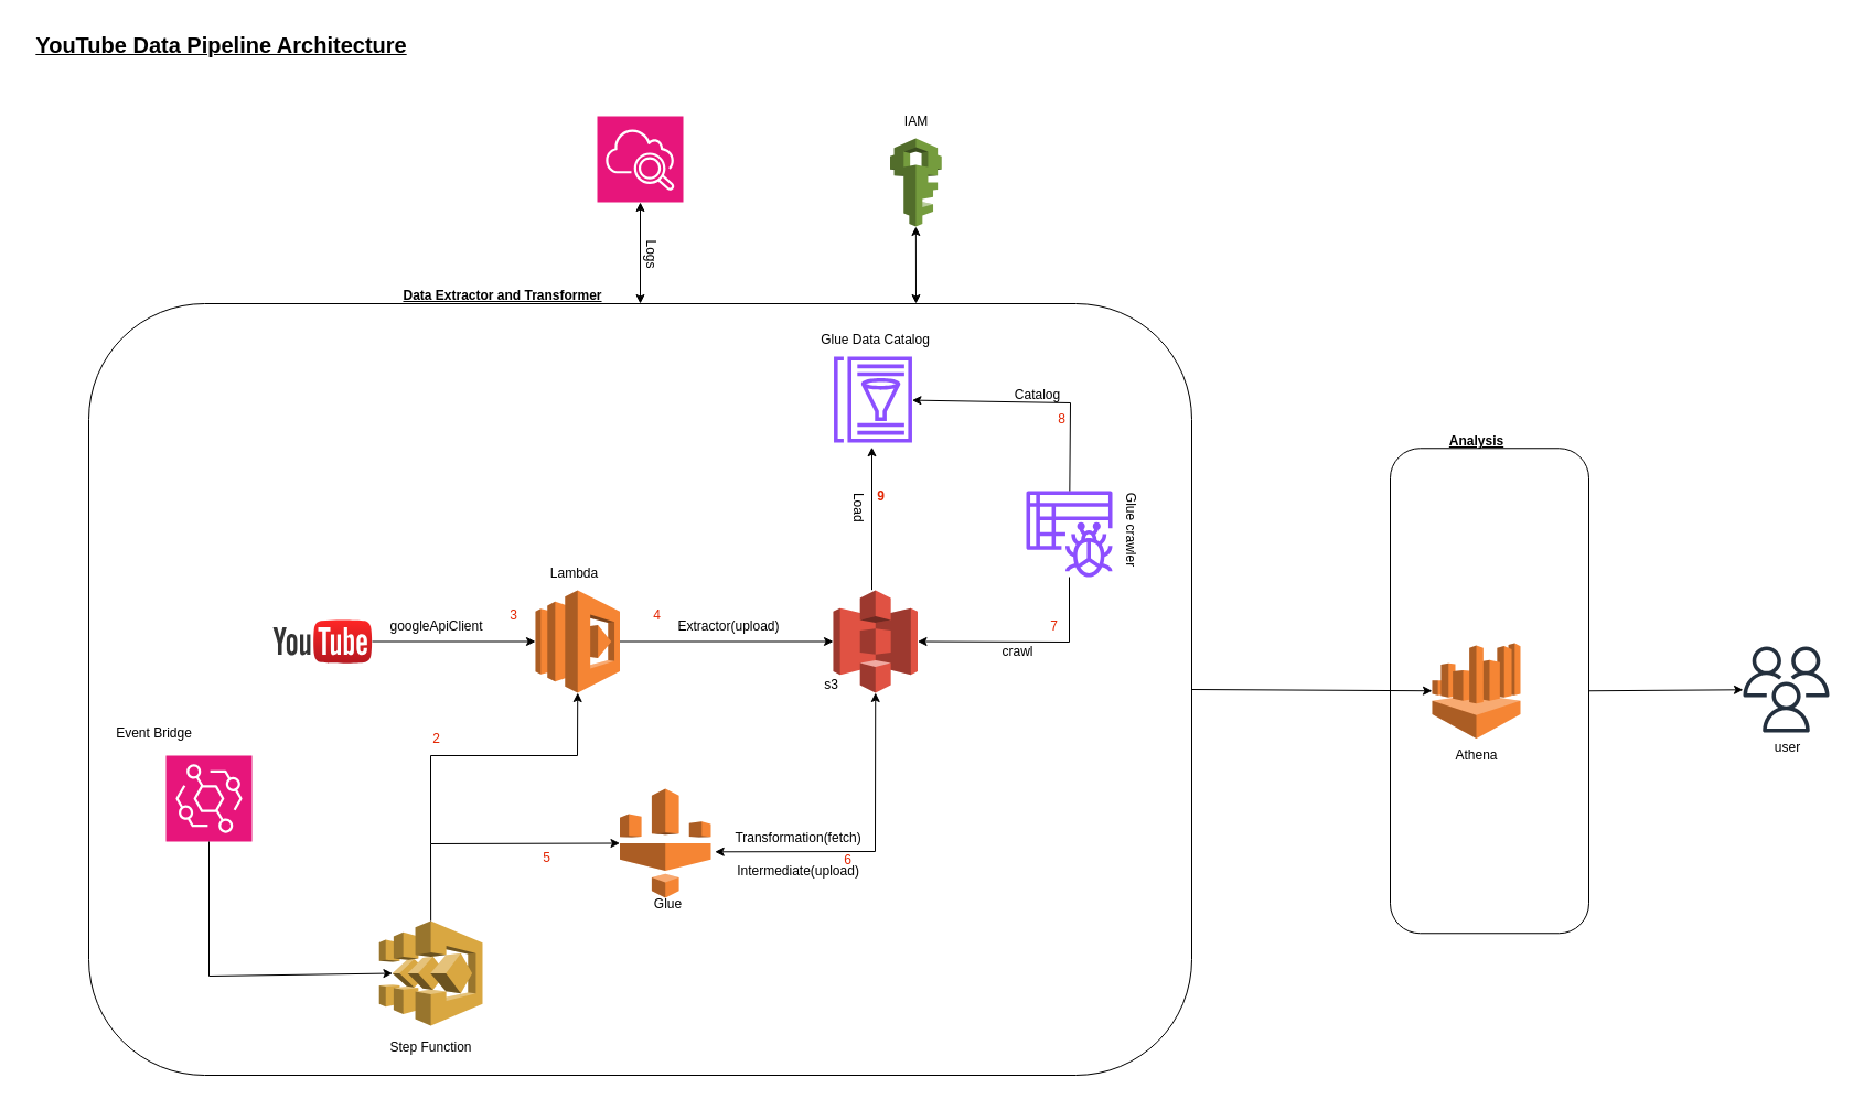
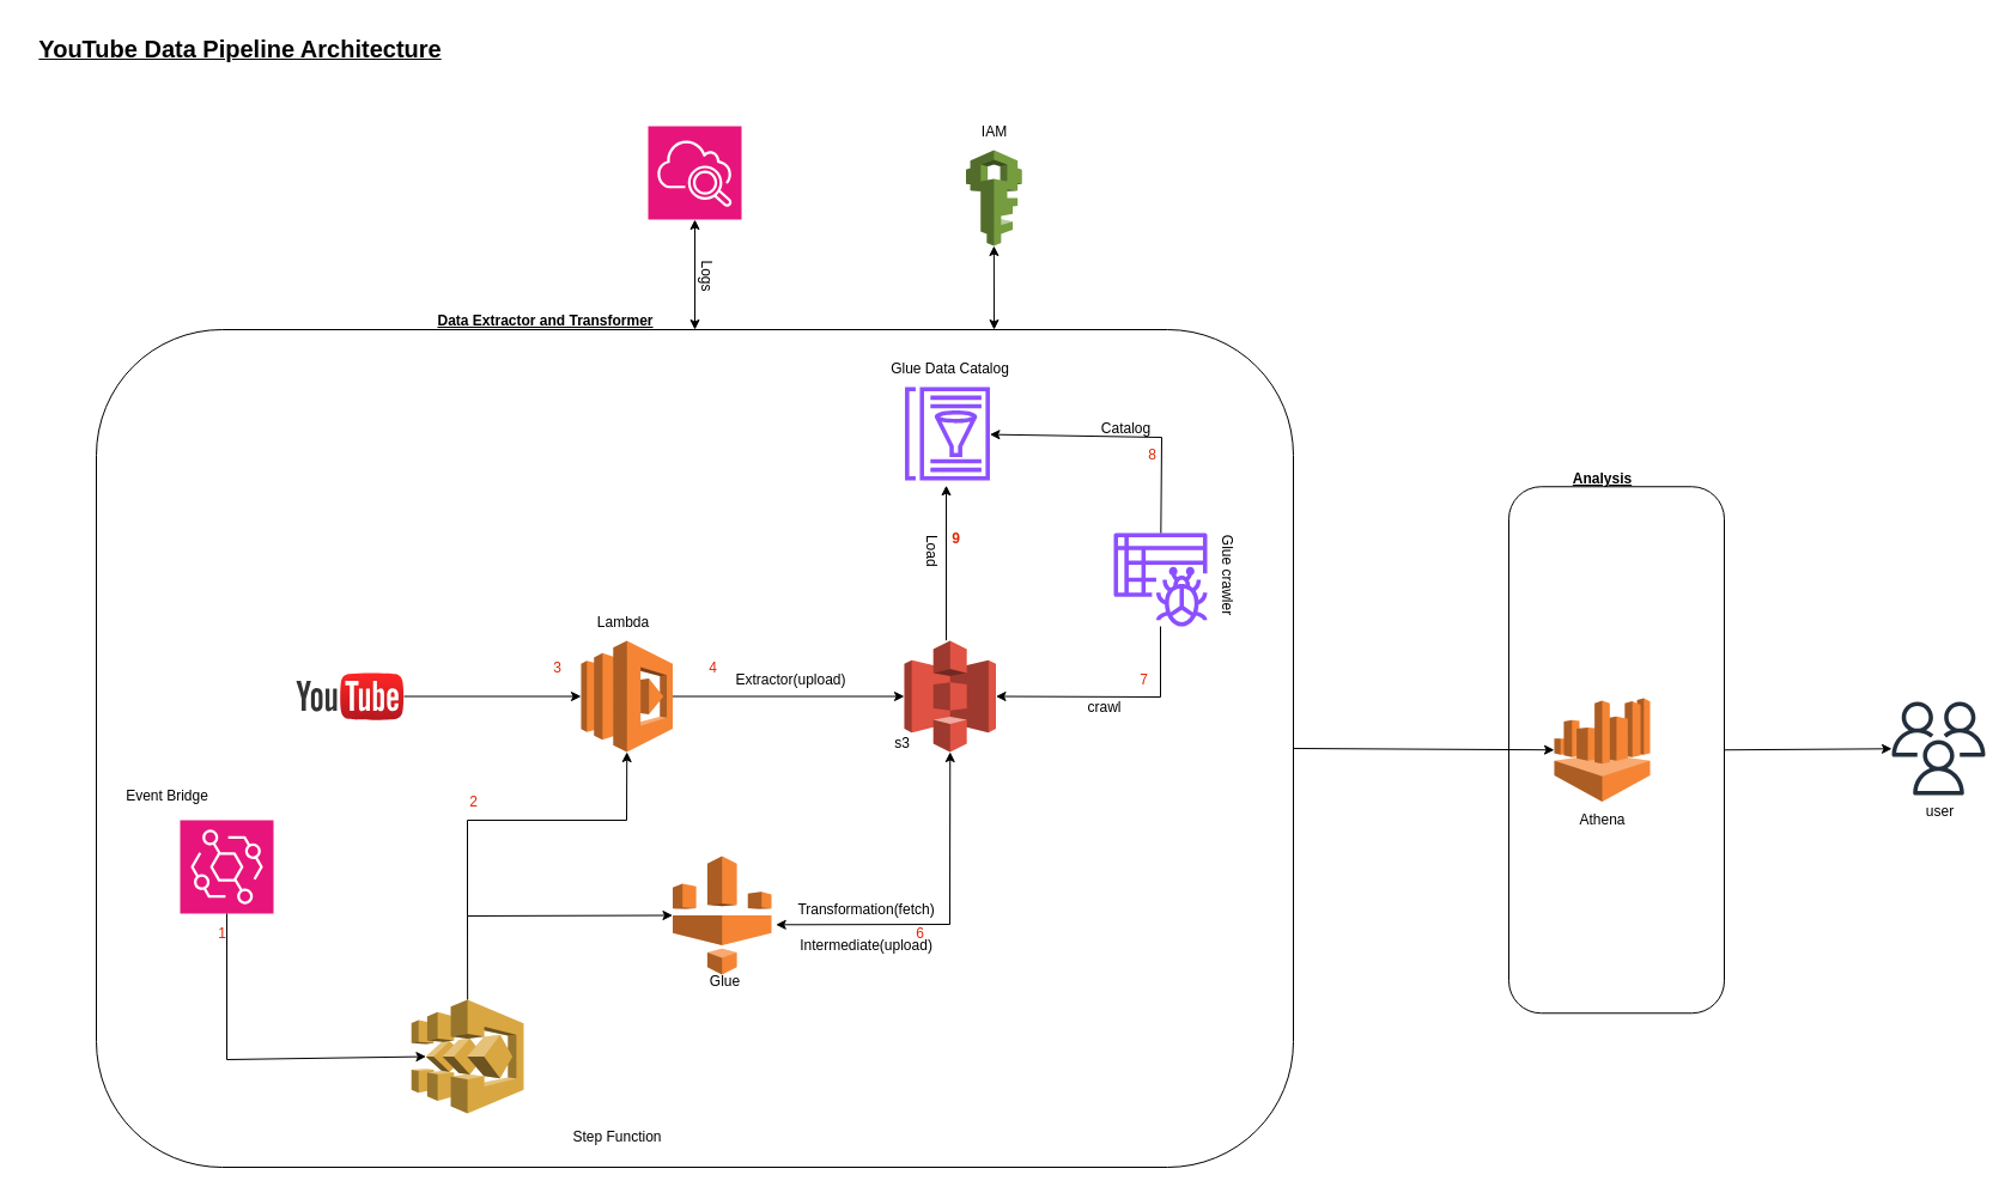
- <mxCell id="18" value="googleApiClient" style="text;html=1;align=center;verticalAlign=middle;resizable=0;points=[];autosize=1;strokeColor=none;fillColor=none;" parent="1" vertex="1"><mxGeometry x="340" y="553" width="110" height="30" as="geometry" /></mxCell>
- <mxCell id="42" value="&lt;font color=&quot;#e32400&quot;&gt;5&lt;/font&gt;" style="text;html=1;align=center;verticalAlign=middle;resizable=0;points=[];autosize=1;strokeColor=none;fillColor=none;" vertex="1" parent="1"><mxGeometry x="480" y="763" width="30" height="30" as="geometry" /></mxCell>
+ <mxCell id="38" value="&lt;font color=&quot;#e32400&quot;&gt;1&lt;/font&gt;" style="text;html=1;align=center;verticalAlign=middle;resizable=0;points=[];autosize=1;strokeColor=none;fillColor=none;" vertex="1" parent="1"><mxGeometry x="170" y="764.75" width="30" height="30" as="geometry" /></mxCell>
- <mxCell id="31" value="Step Function" style="text;html=1;align=center;verticalAlign=middle;resizable=0;points=[];autosize=1;strokeColor=none;fillColor=none;" parent="1" vertex="1"><mxGeometry x="340" y="935" width="100" height="30" as="geometry" /></mxCell>
+ <mxCell id="31" value="Step Function" style="text;html=1;align=center;verticalAlign=middle;resizable=0;points=[];autosize=1;strokeColor=none;fillColor=none;" parent="1" vertex="1"><mxGeometry x="465" y="935" width="100" height="30" as="geometry" /></mxCell>
